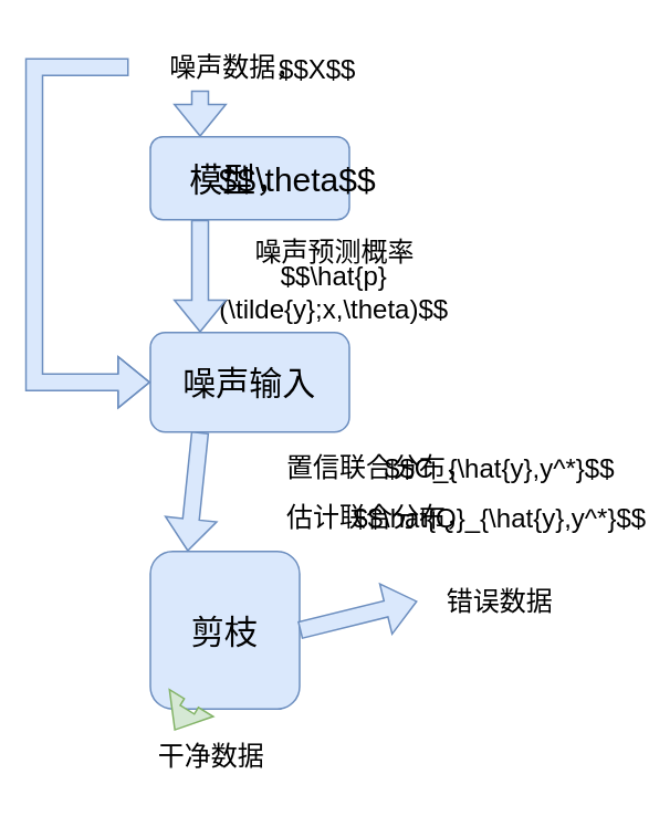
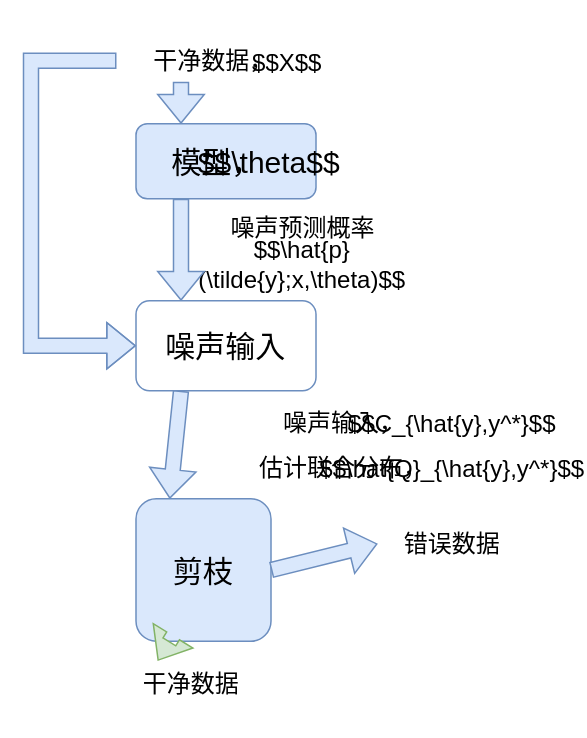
- <mxCell id="2" value="&lt;font style=&quot;font-size: 16px;&quot;&gt;噪声数据，&lt;/font&gt;" style="text;strokeColor=none;align=center;fillColor=none;html=1;verticalAlign=middle;whiteSpace=wrap;rounded=0;" vertex="1" parent="1"><mxGeometry x="77" y="20" width="130" height="40" as="geometry" /></mxCell>
+ <mxCell id="2" value="&lt;font style=&quot;font-size: 16px;&quot;&gt;干净数据，&lt;/font&gt;" style="text;strokeColor=none;align=center;fillColor=none;html=1;verticalAlign=middle;whiteSpace=wrap;rounded=0;" vertex="1" parent="1"><mxGeometry x="77" y="20" width="130" height="40" as="geometry" /></mxCell>
- <mxCell id="9" value="&lt;font style=&quot;font-size: 20px;&quot;&gt;噪声输入&lt;/font&gt;" style="rounded=1;whiteSpace=wrap;html=1;fillColor=#dae8fc;strokeColor=#6c8ebf;" vertex="1" parent="1"><mxGeometry x="90" y="200" width="120" height="60" as="geometry" /></mxCell>
+ <mxCell id="9" value="&lt;font style=&quot;font-size: 20px;&quot;&gt;噪声输入&lt;/font&gt;" style="rounded=1;whiteSpace=wrap;html=1;fillColor=#ffffff;strokeColor=#6c8ebf;" vertex="1" parent="1"><mxGeometry x="90" y="200" width="120" height="60" as="geometry" /></mxCell>
- <mxCell id="11" value="&lt;font style=&quot;font-size: 16px;&quot;&gt;置信联合分布，&lt;/font&gt;" style="text;strokeColor=none;align=center;fillColor=none;html=1;verticalAlign=middle;whiteSpace=wrap;rounded=0;" vertex="1" parent="1"><mxGeometry x="155.5" y="266" width="144.5" height="30" as="geometry" /></mxCell>
+ <mxCell id="11" value="&lt;font style=&quot;font-size: 16px;&quot;&gt;噪声输入，&lt;/font&gt;" style="text;strokeColor=none;align=center;fillColor=none;html=1;verticalAlign=middle;whiteSpace=wrap;rounded=0;" vertex="1" parent="1"><mxGeometry x="155.5" y="266" width="144.5" height="30" as="geometry" /></mxCell>
